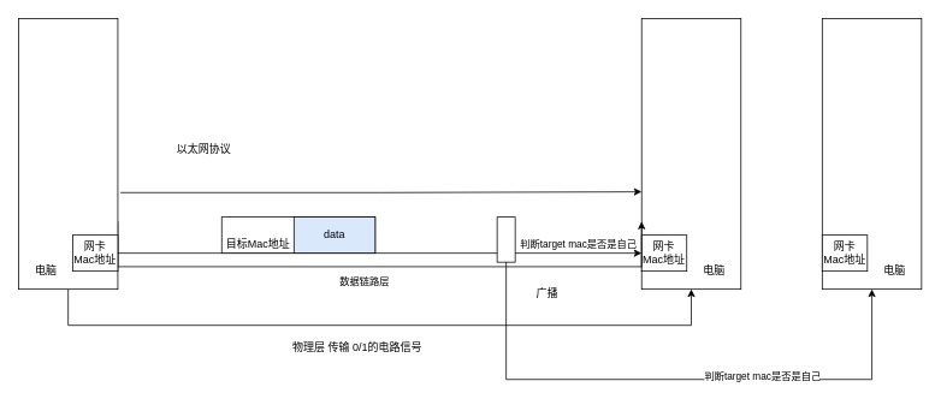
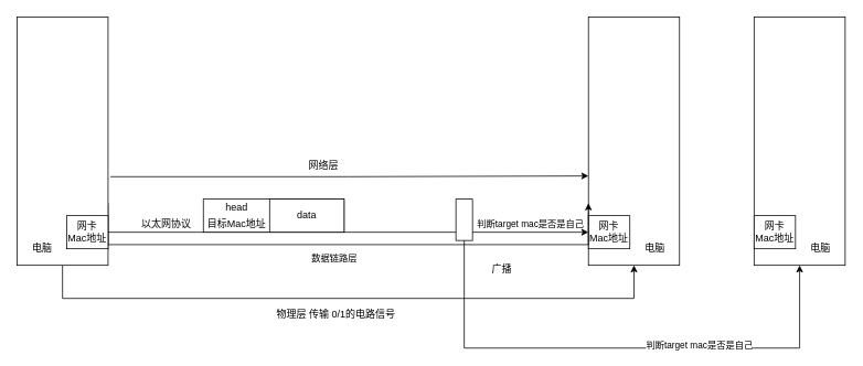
- <mxCell id="12" value="以太网协议" style="text;html=1;align=center;verticalAlign=middle;resizable=0;points=[];autosize=1;strokeColor=none;" vertex="1" parent="1"><mxGeometry x="185" y="155" width="80" height="20" as="geometry" /></mxCell>
+ <mxCell id="12" value="以太网协议" style="text;html=1;align=center;verticalAlign=middle;resizable=0;points=[];autosize=1;strokeColor=none;" vertex="1" parent="1"><mxGeometry x="160" y="260" width="80" height="20" as="geometry" /></mxCell>
+ <mxCell id="27" value="网络层" style="text;html=1;align=center;verticalAlign=middle;resizable=0;points=[];autosize=1;strokeColor=none;" vertex="1" parent="1"><mxGeometry x="365" y="190" width="50" height="20" as="geometry" /></mxCell>
+ <mxCell id="17" value="head" style="text;html=1;align=center;verticalAlign=middle;resizable=0;points=[];autosize=1;strokeColor=none;" vertex="1" parent="1"><mxGeometry x="265" y="240" width="40" height="20" as="geometry" /></mxCell>
- <mxCell id="16" value="data" style="whiteSpace=wrap;html=1;fillColor=#dae8fc;" vertex="1" parent="1"><mxGeometry x="325" y="240" width="90" height="40" as="geometry" /></mxCell>
+ <mxCell id="16" value="data" style="whiteSpace=wrap;html=1;" vertex="1" parent="1"><mxGeometry x="325" y="240" width="90" height="40" as="geometry" /></mxCell>
- <mxCell id="11" value="物理层 传输 0/1的电路信号" style="text;html=1;align=center;verticalAlign=middle;resizable=0;points=[];autosize=1;strokeColor=none;" vertex="1" parent="1"><mxGeometry x="315" y="375" width="160" height="20" as="geometry" /></mxCell>
+ <mxCell id="11" value="物理层 传输 0/1的电路信号" style="text;html=1;align=center;verticalAlign=middle;resizable=0;points=[];autosize=1;strokeColor=none;" vertex="1" parent="1"><mxGeometry x="325" y="370" width="160" height="20" as="geometry" /></mxCell>
